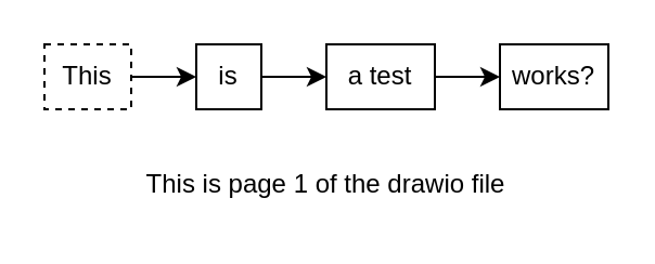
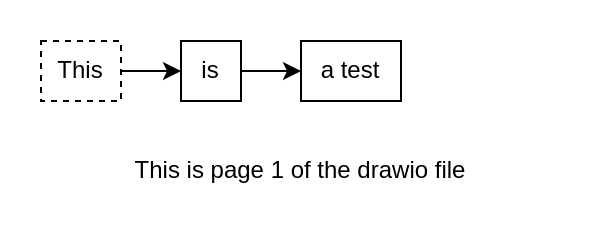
- <mxCell id="6" style="edgeStyle=orthogonalEdgeStyle;rounded=0;orthogonalLoop=1;jettySize=auto;html=1;exitX=1;exitY=0.5;exitDx=0;exitDy=0;entryX=0;entryY=0.5;entryDx=0;entryDy=0;" parent="1" source="7" target="8" edge="1"><mxGeometry relative="1" as="geometry" /></mxCell>
- <mxCell id="8" value="works?" style="rounded=0;whiteSpace=wrap;html=1;" parent="1" vertex="1"><mxGeometry x="230" y="20" width="50" height="30" as="geometry" /></mxCell>
